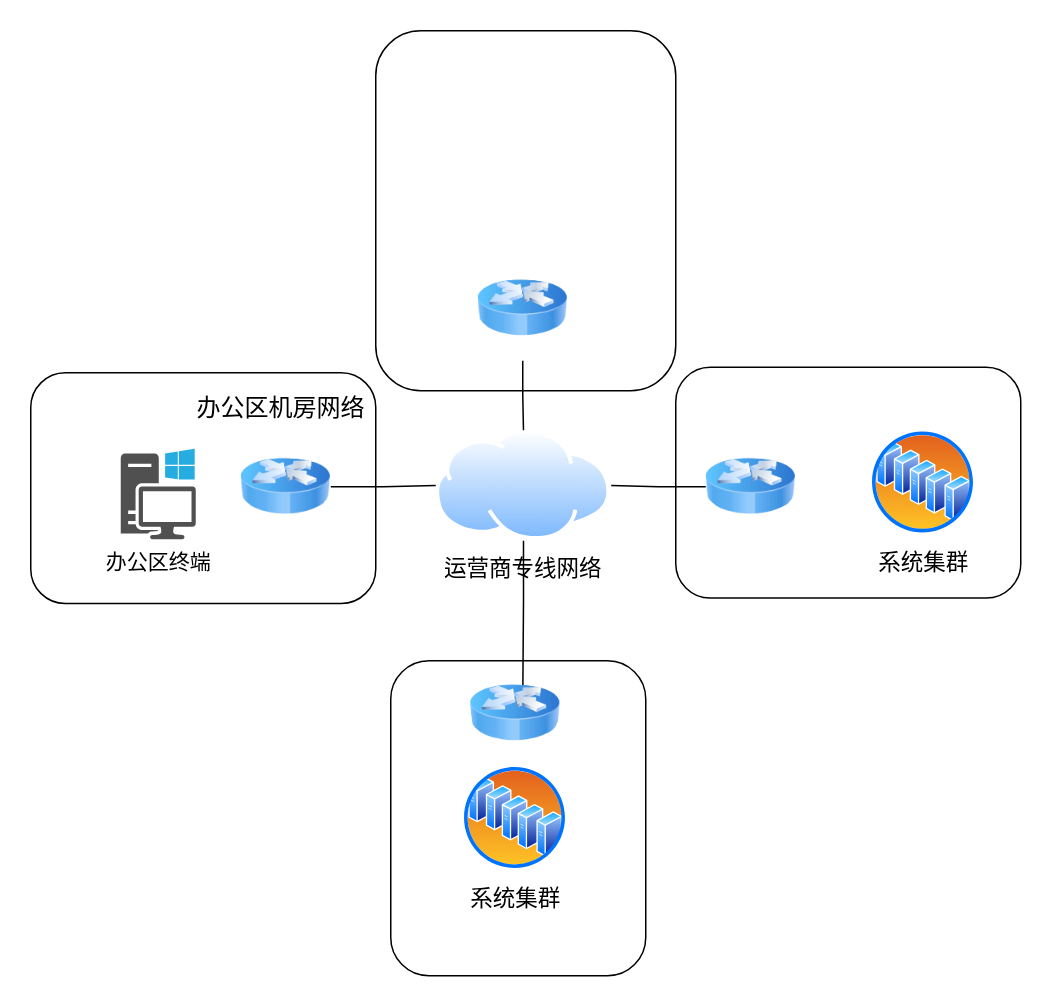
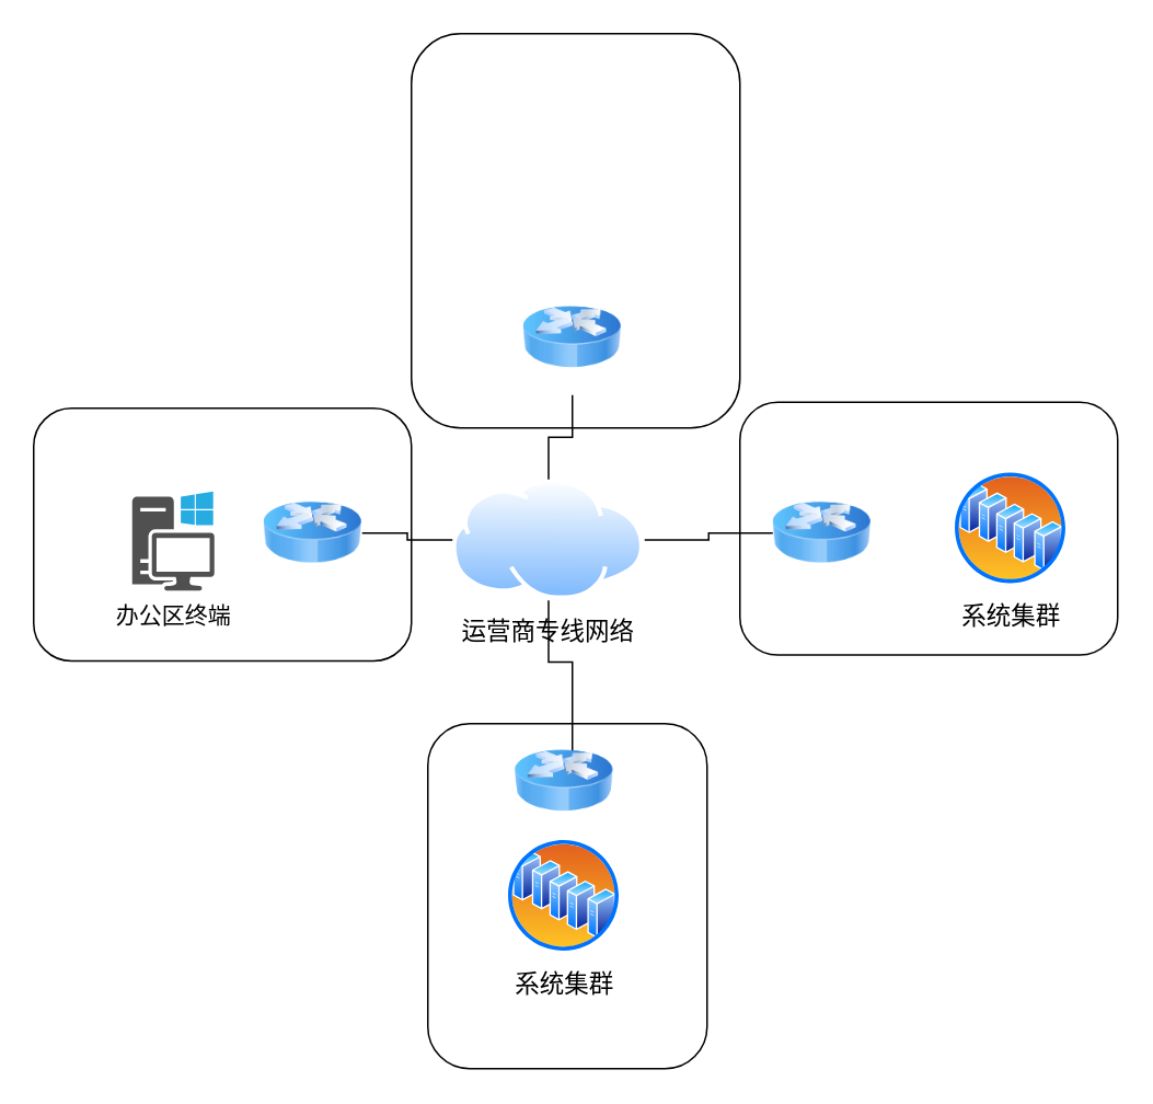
- <mxCell id="14" value="办公区机房网络" style="text;strokeColor=none;align=center;fillColor=none;html=1;verticalAlign=middle;whiteSpace=wrap;rounded=0;fontSize=16;" parent="1" vertex="1"><mxGeometry x="127" y="256.3" width="120" height="30" as="geometry" /></mxCell>
- <mxCell id="7" value="运营商专线网络" style="image;aspect=fixed;perimeter=ellipsePerimeter;html=1;align=center;shadow=0;dashed=0;spacingTop=3;image=img/lib/active_directory/internet_cloud.svg;fontSize=15;" parent="1" vertex="1"><mxGeometry x="290" y="286.3" width="116.98" height="73.7" as="geometry" /></mxCell>
+ <mxCell id="7" value="运营商专线网络" style="image;aspect=fixed;perimeter=ellipsePerimeter;html=1;align=center;shadow=0;dashed=0;spacingTop=3;image=img/lib/active_directory/internet_cloud.svg;fontSize=15;" parent="1" vertex="1"><mxGeometry x="275" y="291.3" width="116.98" height="73.7" as="geometry" /></mxCell>
